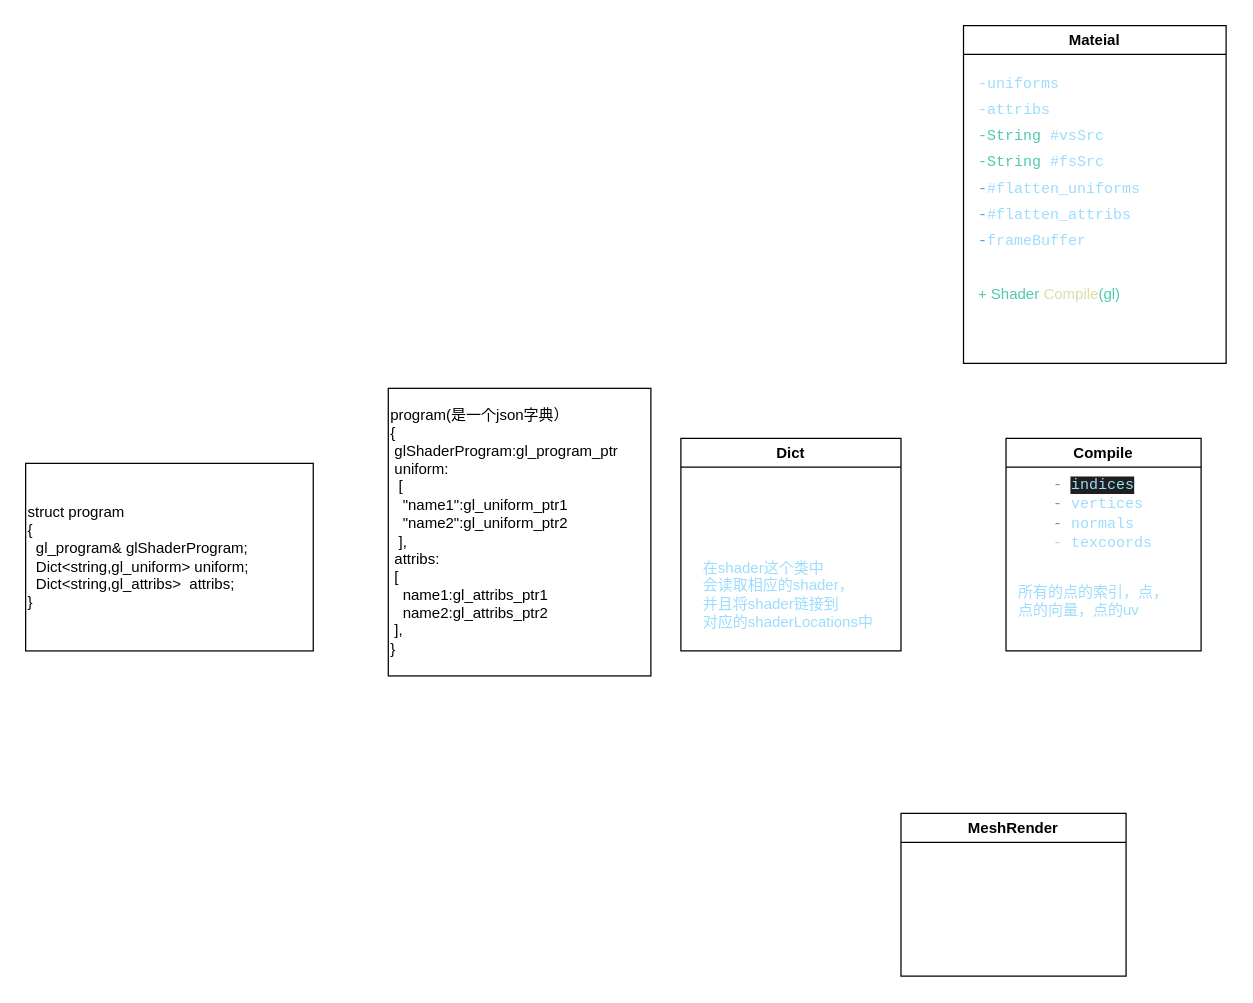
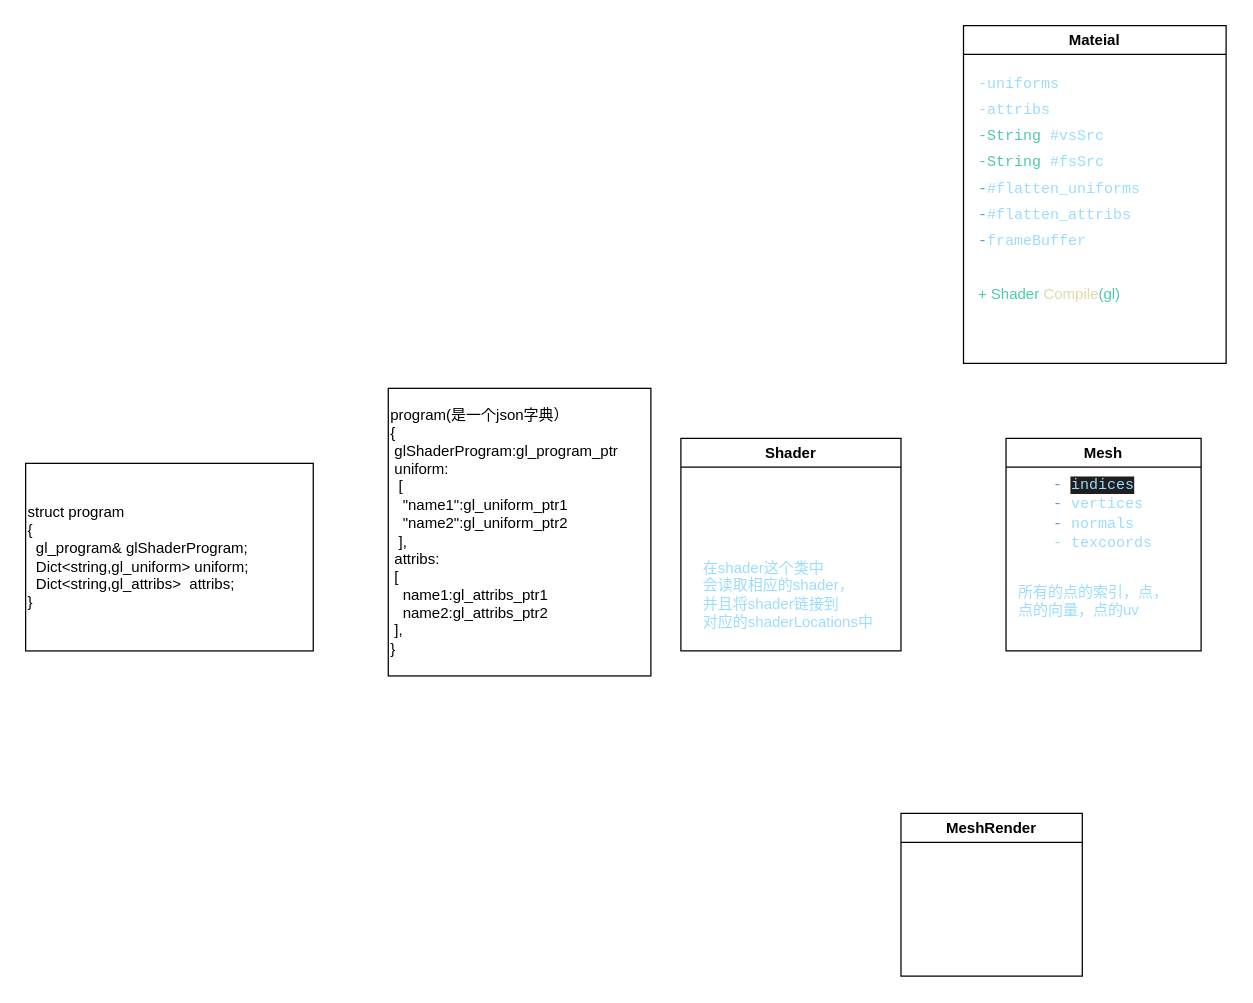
- <mxCell id="2" value="Dict" style="swimlane;whiteSpace=wrap;html=1;" parent="1" vertex="1"><mxGeometry x="544" y="350" width="176" height="170" as="geometry" /></mxCell>
+ <mxCell id="2" value="Shader" style="swimlane;whiteSpace=wrap;html=1;" parent="1" vertex="1"><mxGeometry x="544" y="350" width="176" height="170" as="geometry" /></mxCell>
- <mxCell id="7" value="Compile" style="swimlane;whiteSpace=wrap;html=1;" parent="1" vertex="1"><mxGeometry x="804" y="350" width="156" height="170" as="geometry" /></mxCell>
+ <mxCell id="7" value="Mesh" style="swimlane;whiteSpace=wrap;html=1;" parent="1" vertex="1"><mxGeometry x="804" y="350" width="156" height="170" as="geometry" /></mxCell>
- <mxCell id="10" value="MeshRender" style="swimlane;whiteSpace=wrap;html=1;" vertex="1" parent="1"><mxGeometry x="720" y="650" width="180" height="130" as="geometry" /></mxCell>
+ <mxCell id="10" value="MeshRender" style="swimlane;whiteSpace=wrap;html=1;" vertex="1" parent="1"><mxGeometry x="720" y="650" width="145" height="130" as="geometry" /></mxCell>
